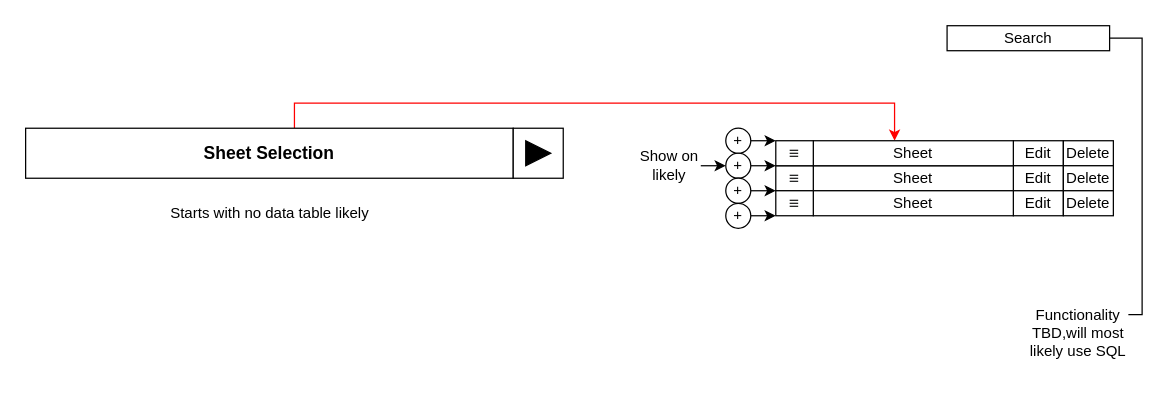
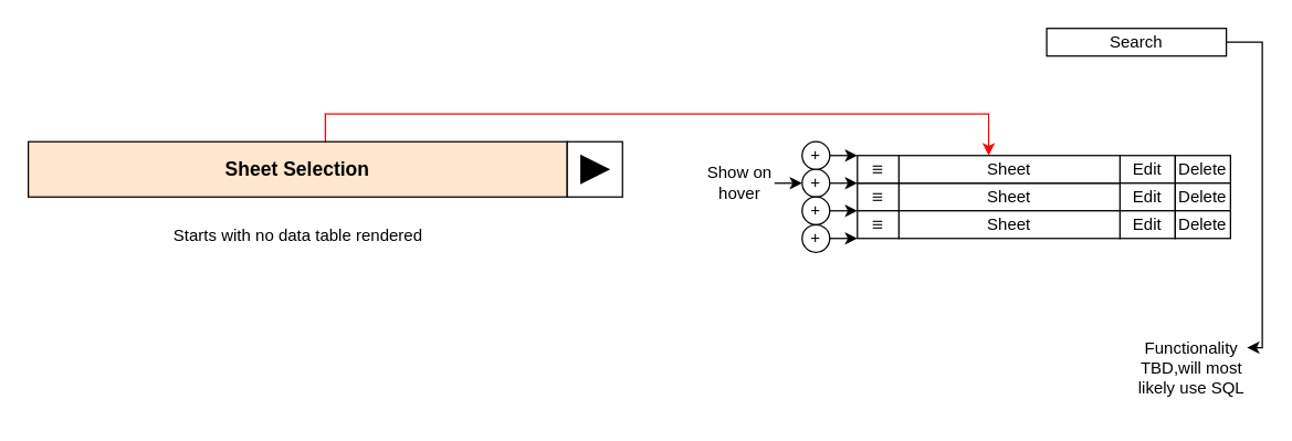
- <mxCell id="3" value="Sheet Selection" style="rounded=0;whiteSpace=wrap;html=1;fontSize=14;fontStyle=1" parent="1" vertex="1"><mxGeometry x="20" y="102" width="390" height="40" as="geometry" /></mxCell>
+ <mxCell id="3" value="Sheet Selection" style="rounded=0;whiteSpace=wrap;html=1;fontSize=14;fontStyle=1;fillColor=#ffe6cc;" parent="1" vertex="1"><mxGeometry x="20" y="102" width="390" height="40" as="geometry" /></mxCell>
- <mxCell id="15" value="Show on likely" style="text;html=1;strokeColor=none;fillColor=none;align=center;verticalAlign=middle;whiteSpace=wrap;rounded=0;" parent="1" vertex="1"><mxGeometry x="510" y="107" width="50" height="50" as="geometry" /></mxCell>
+ <mxCell id="15" value="Show on hover" style="text;html=1;strokeColor=none;fillColor=none;align=center;verticalAlign=middle;whiteSpace=wrap;rounded=0;" parent="1" vertex="1"><mxGeometry x="510" y="107" width="50" height="50" as="geometry" /></mxCell>
- <mxCell id="22" value="Starts with no data table likely" style="text;html=1;strokeColor=none;fillColor=none;align=center;verticalAlign=middle;whiteSpace=wrap;rounded=0;" parent="1" vertex="1"><mxGeometry x="120.5" y="160" width="189" height="20" as="geometry" /></mxCell>
+ <mxCell id="22" value="Starts with no data table rendered" style="text;html=1;strokeColor=none;fillColor=none;align=center;verticalAlign=middle;whiteSpace=wrap;rounded=0;" parent="1" vertex="1"><mxGeometry x="120.5" y="160" width="189" height="20" as="geometry" /></mxCell>
- <mxCell id="23" value="" style="edgeStyle=orthogonalEdgeStyle;rounded=0;orthogonalLoop=1;jettySize=auto;html=1;exitX=1;exitY=0.5;exitDx=0;exitDy=0;endArrow=none;" parent="1" source="24" target="25" edge="1"><mxGeometry relative="1" as="geometry"><Array as="points"><mxPoint x="913" y="30" /><mxPoint x="913" y="251" /></Array></mxGeometry></mxCell>
+ <mxCell id="23" value="" style="edgeStyle=orthogonalEdgeStyle;rounded=0;orthogonalLoop=1;jettySize=auto;html=1;exitX=1;exitY=0.5;exitDx=0;exitDy=0;" parent="1" source="24" target="25" edge="1"><mxGeometry relative="1" as="geometry"><Array as="points"><mxPoint x="913" y="30" /><mxPoint x="913" y="251" /></Array></mxGeometry></mxCell>
